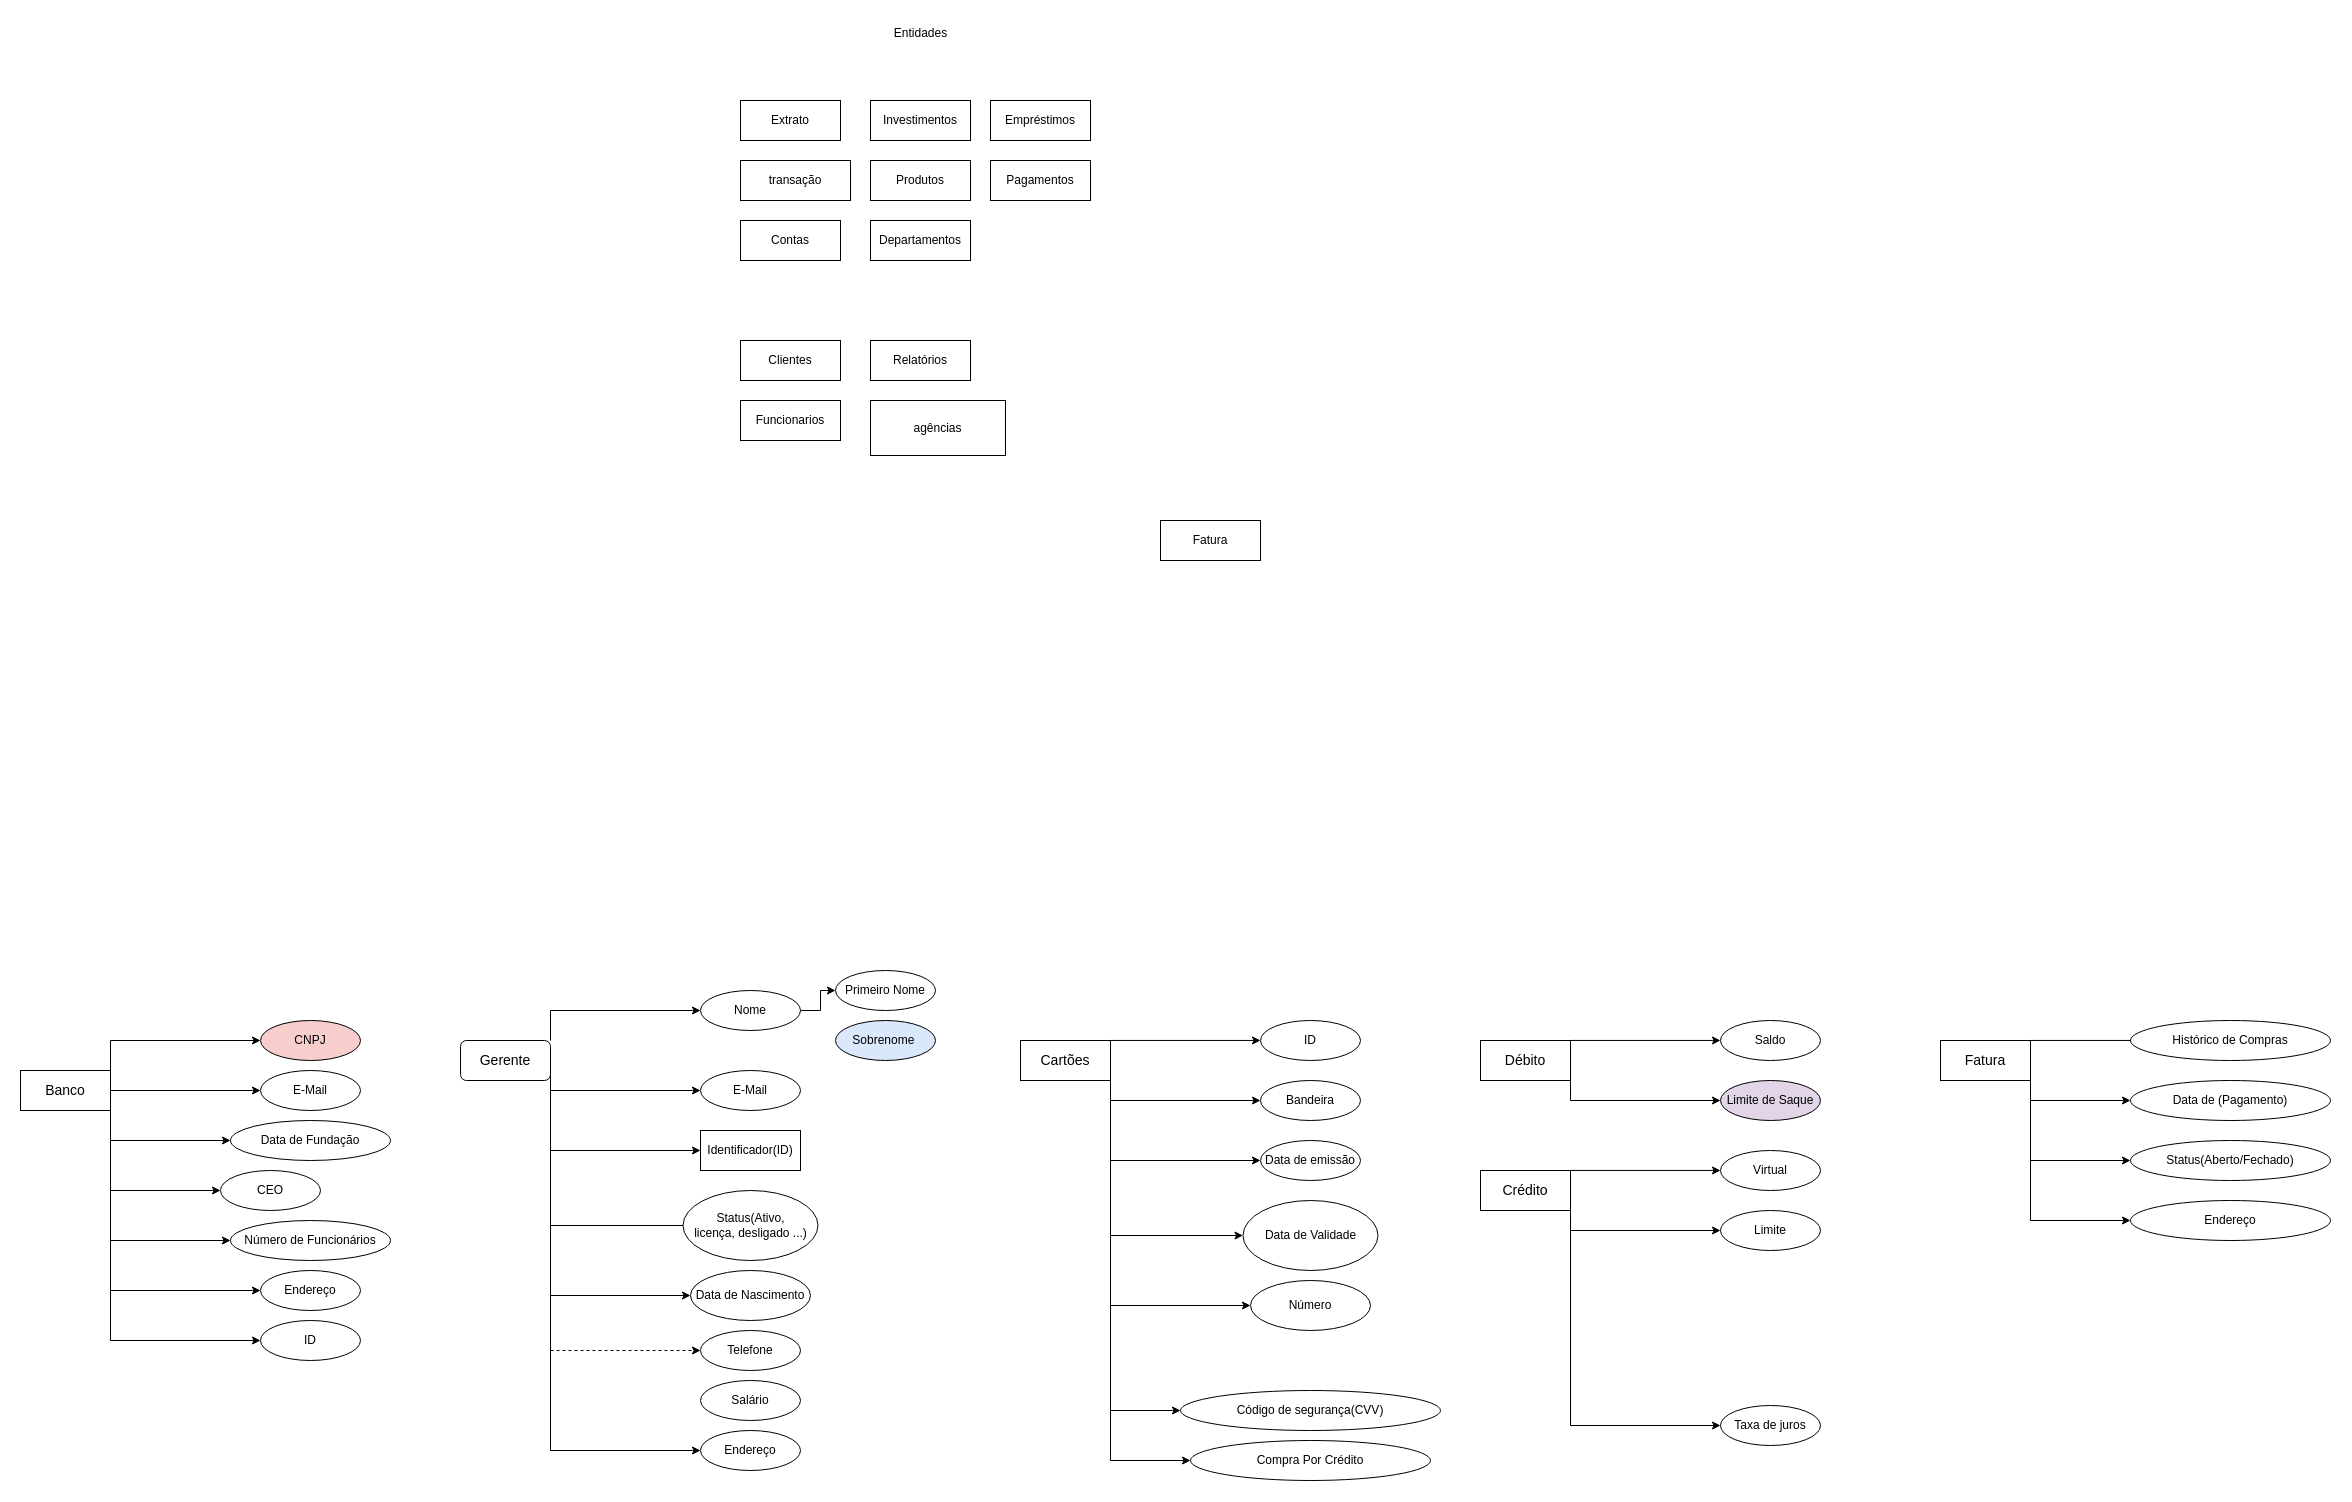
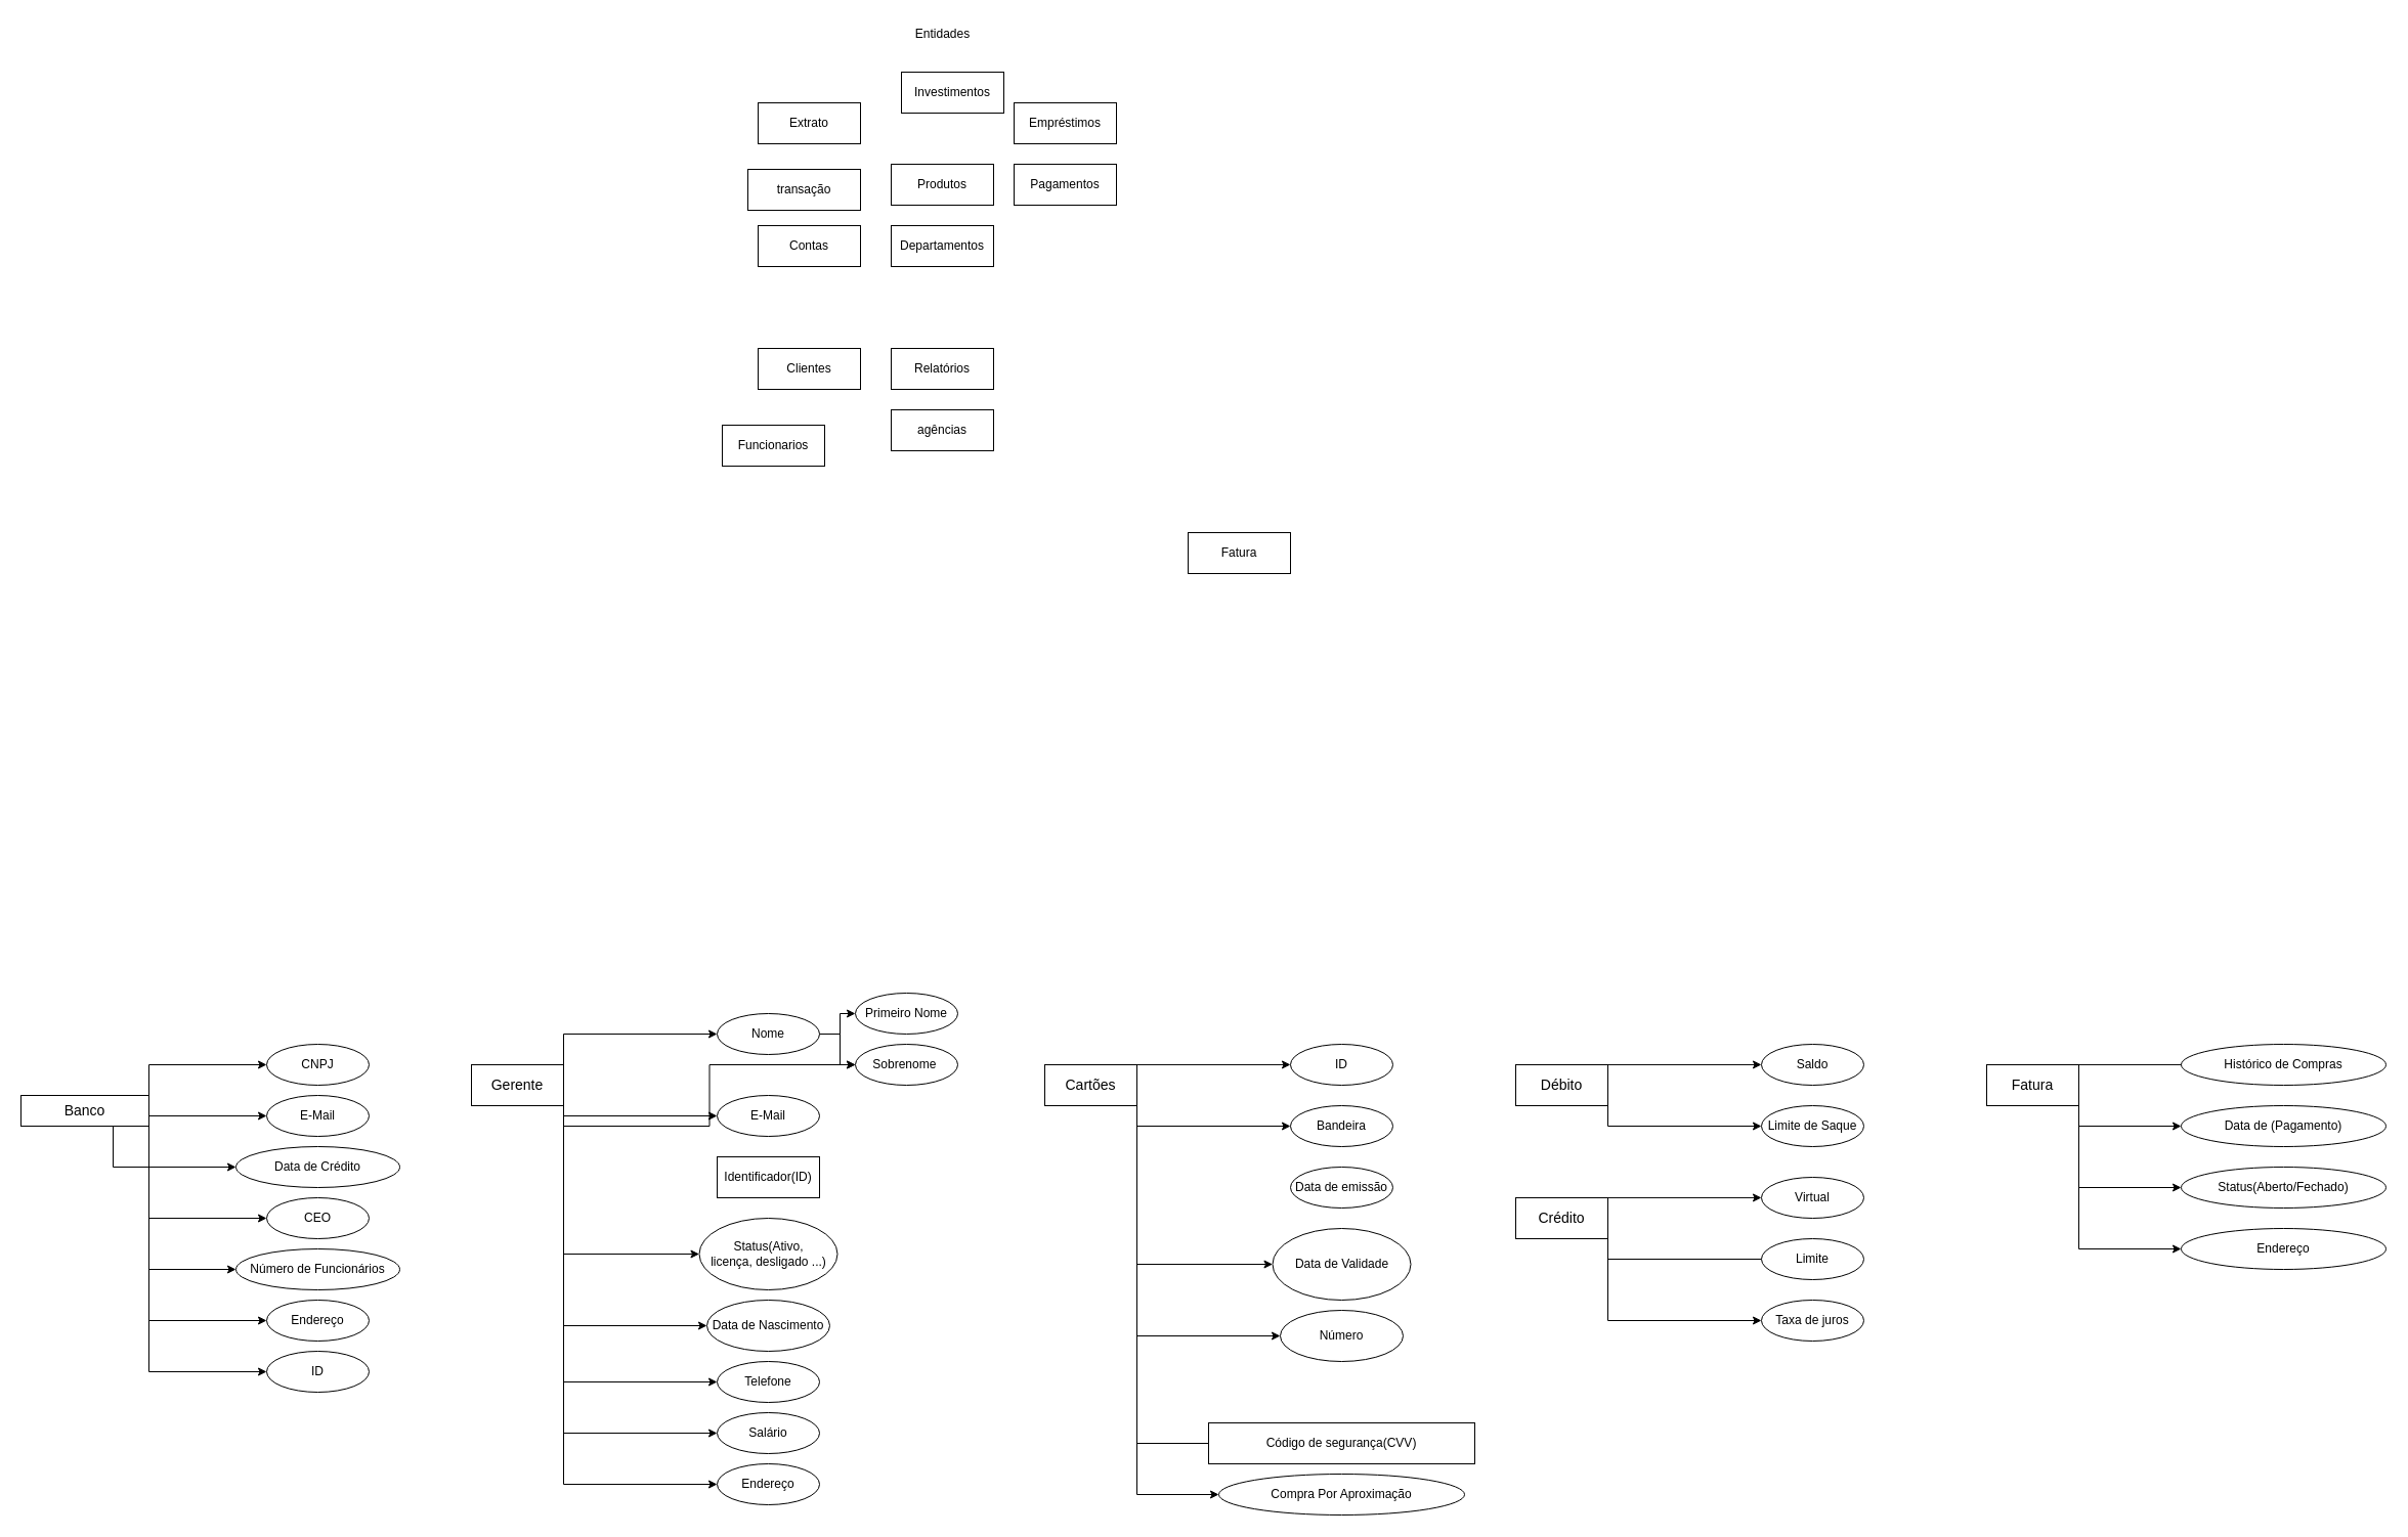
- <mxCell id="8" value="Investimentos" style="whiteSpace=wrap;html=1;align=center;" parent="1" vertex="1"><mxGeometry x="870" y="100" width="100" height="40" as="geometry" /></mxCell>
+ <mxCell id="8" value="Investimentos" style="whiteSpace=wrap;html=1;align=center;" parent="1" vertex="1"><mxGeometry x="880" y="70" width="100" height="40" as="geometry" /></mxCell>
- <mxCell id="6" value="transação" style="shape=label;whiteSpace=wrap;html=1;align=center;" parent="1" vertex="1"><mxGeometry x="740" y="160" width="110" height="40" as="geometry" /></mxCell>
+ <mxCell id="6" value="transação" style="shape=label;whiteSpace=wrap;html=1;align=center;" parent="1" vertex="1"><mxGeometry x="730" y="165" width="110" height="40" as="geometry" /></mxCell>
- <mxCell id="4" value="Funcionarios" style="whiteSpace=wrap;html=1;align=center;" parent="1" vertex="1"><mxGeometry x="740" y="400" width="100" height="40" as="geometry" /></mxCell>
+ <mxCell id="4" value="Funcionarios" style="whiteSpace=wrap;html=1;align=center;" parent="1" vertex="1"><mxGeometry x="705" y="415" width="100" height="40" as="geometry" /></mxCell>
- <mxCell id="12" value="&lt;div&gt;&lt;br&gt;&lt;/div&gt;&lt;div&gt;agências&lt;/div&gt;&lt;div&gt;&lt;br&gt;&lt;/div&gt;" style="whiteSpace=wrap;html=1;align=center;" parent="1" vertex="1"><mxGeometry x="870" y="400" width="135" height="55" as="geometry" /></mxCell>
+ <mxCell id="12" value="&lt;div&gt;&lt;br&gt;&lt;/div&gt;&lt;div&gt;agências&lt;/div&gt;&lt;div&gt;&lt;br&gt;&lt;/div&gt;" style="whiteSpace=wrap;html=1;align=center;" parent="1" vertex="1"><mxGeometry x="870" y="400" width="100" height="40" as="geometry" /></mxCell>
+ <mxCell id="41" style="edgeStyle=orthogonalEdgeStyle;rounded=0;orthogonalLoop=1;jettySize=auto;html=1;exitX=1;exitY=0.5;exitDx=0;exitDy=0;entryX=0;entryY=0.5;entryDx=0;entryDy=0;" edge="1" parent="1" source="42" target="48"><mxGeometry relative="1" as="geometry" /></mxCell>
- <mxCell id="24" value="&lt;span style=&quot;text-align: left; text-wrap: nowrap;&quot;&gt;CNPJ&lt;/span&gt;" style="ellipse;whiteSpace=wrap;html=1;align=center;fillColor=#f8cecc;" vertex="1" parent="1"><mxGeometry x="260" y="1020" width="100" height="40" as="geometry" /></mxCell>
+ <mxCell id="24" value="&lt;span style=&quot;text-align: left; text-wrap: nowrap;&quot;&gt;CNPJ&lt;/span&gt;" style="ellipse;whiteSpace=wrap;html=1;align=center;" vertex="1" parent="1"><mxGeometry x="260" y="1020" width="100" height="40" as="geometry" /></mxCell>
- <mxCell id="48" value="&lt;span style=&quot;text-align: left; text-wrap: nowrap;&quot;&gt;Sobrenome&amp;nbsp;&lt;/span&gt;" style="ellipse;whiteSpace=wrap;html=1;align=center;fillColor=#dae8fc;" vertex="1" parent="1"><mxGeometry x="835" y="1020" width="100" height="40" as="geometry" /></mxCell>
+ <mxCell id="48" value="&lt;span style=&quot;text-align: left; text-wrap: nowrap;&quot;&gt;Sobrenome&amp;nbsp;&lt;/span&gt;" style="ellipse;whiteSpace=wrap;html=1;align=center;" vertex="1" parent="1"><mxGeometry x="835" y="1020" width="100" height="40" as="geometry" /></mxCell>
- <mxCell id="39" value="&lt;span style=&quot;font-size: 14px;&quot;&gt;Gerente&lt;/span&gt;" style="whiteSpace=wrap;html=1;align=center;rounded=1;" vertex="1" parent="1"><mxGeometry y="1040" width="90" height="40" as="geometry" x="460" /></mxCell>
+ <mxCell id="39" value="&lt;span style=&quot;font-size: 14px;&quot;&gt;Gerente&lt;/span&gt;" style="whiteSpace=wrap;html=1;align=center;" vertex="1" parent="1"><mxGeometry y="1040" width="90" height="40" as="geometry" x="460" /></mxCell>
- <mxCell id="23" value="&lt;span style=&quot;font-size: 14px;&quot;&gt;Banco&lt;/span&gt;" style="whiteSpace=wrap;html=1;align=center;" vertex="1" parent="1"><mxGeometry x="20" y="1070" width="90" height="40" as="geometry" /></mxCell>
+ <mxCell id="23" value="&lt;span style=&quot;font-size: 14px;&quot;&gt;Banco&lt;/span&gt;" style="whiteSpace=wrap;html=1;align=center;" vertex="1" parent="1"><mxGeometry x="20" y="1070" width="125" height="30" as="geometry" /></mxCell>
- <mxCell id="71" value="&lt;div style=&quot;text-align: left;&quot;&gt;&lt;span style=&quot;text-wrap: nowrap;&quot;&gt;Limite de Saque&lt;/span&gt;&lt;/div&gt;" style="ellipse;whiteSpace=wrap;html=1;align=center;fillColor=#e1d5e7;" vertex="1" parent="1"><mxGeometry x="1720" y="1080" width="100" height="40" as="geometry" /></mxCell>
+ <mxCell id="71" value="&lt;div style=&quot;text-align: left;&quot;&gt;&lt;span style=&quot;text-wrap: nowrap;&quot;&gt;Limite de Saque&lt;/span&gt;&lt;/div&gt;" style="ellipse;whiteSpace=wrap;html=1;align=center;" vertex="1" parent="1"><mxGeometry x="1720" y="1080" width="100" height="40" as="geometry" /></mxCell>
- <mxCell id="26" value="&lt;span style=&quot;text-align: left; text-wrap: nowrap;&quot;&gt;Data de Fundação&lt;/span&gt;" style="ellipse;whiteSpace=wrap;html=1;align=center;" vertex="1" parent="1"><mxGeometry x="230" y="1120" width="160" height="40" as="geometry" /></mxCell>
+ <mxCell id="26" value="&lt;span style=&quot;text-align: left; text-wrap: nowrap;&quot;&gt;Data de Crédito&lt;/span&gt;" style="ellipse;whiteSpace=wrap;html=1;align=center;" vertex="1" parent="1"><mxGeometry x="230" y="1120" width="160" height="40" as="geometry" /></mxCell>
- <mxCell id="35" style="edgeStyle=orthogonalEdgeStyle;rounded=0;orthogonalLoop=1;jettySize=auto;html=1;exitX=1;exitY=1;exitDx=0;exitDy=0;entryX=0;entryY=0.5;entryDx=0;entryDy=0;" edge="1" parent="1" source="39" target="44"><mxGeometry relative="1" as="geometry" /></mxCell>
+ <mxCell id="35" style="edgeStyle=orthogonalEdgeStyle;rounded=0;orthogonalLoop=1;jettySize=auto;html=1;exitX=1;exitY=1;exitDx=0;exitDy=0;" edge="1" parent="1" source="39" target="48"><mxGeometry relative="1" as="geometry" /></mxCell>
- <mxCell id="55" style="edgeStyle=orthogonalEdgeStyle;rounded=0;orthogonalLoop=1;jettySize=auto;html=1;exitX=1;exitY=1;exitDx=0;exitDy=0;entryX=0;entryY=0.5;entryDx=0;entryDy=0;" edge="1" parent="1" source="59" target="62"><mxGeometry relative="1" as="geometry" /></mxCell>
- <mxCell id="27" value="&lt;span style=&quot;text-align: left; text-wrap: nowrap;&quot;&gt;CEO&lt;/span&gt;" style="ellipse;whiteSpace=wrap;html=1;align=center;" vertex="1" parent="1"><mxGeometry x="220" y="1170" width="100" height="40" as="geometry" /></mxCell>
+ <mxCell id="27" value="&lt;span style=&quot;text-align: left; text-wrap: nowrap;&quot;&gt;CEO&lt;/span&gt;" style="ellipse;whiteSpace=wrap;html=1;align=center;" vertex="1" parent="1"><mxGeometry x="260" y="1170" width="100" height="40" as="geometry" /></mxCell>
- <mxCell id="33" style="edgeStyle=orthogonalEdgeStyle;rounded=0;orthogonalLoop=1;jettySize=auto;html=1;exitX=1;exitY=1;exitDx=0;exitDy=0;entryX=0;entryY=0.5;entryDx=0;entryDy=0;endArrow=none;" edge="1" parent="1" source="39" target="45"><mxGeometry relative="1" as="geometry" /></mxCell>
+ <mxCell id="33" style="edgeStyle=orthogonalEdgeStyle;rounded=0;orthogonalLoop=1;jettySize=auto;html=1;exitX=1;exitY=1;exitDx=0;exitDy=0;entryX=0;entryY=0.5;entryDx=0;entryDy=0;" edge="1" parent="1" source="39" target="45"><mxGeometry relative="1" as="geometry" /></mxCell>
- <mxCell id="72" style="edgeStyle=orthogonalEdgeStyle;rounded=0;orthogonalLoop=1;jettySize=auto;html=1;exitX=1;exitY=0.25;exitDx=0;exitDy=0;entryX=0;entryY=0.5;entryDx=0;entryDy=0;" edge="1" parent="1" source="75" target="77"><mxGeometry relative="1" as="geometry"><Array as="points"><mxPoint x="1570" y="1230" /></Array></mxGeometry></mxCell>
+ <mxCell id="72" style="edgeStyle=orthogonalEdgeStyle;rounded=0;orthogonalLoop=1;jettySize=auto;html=1;exitX=1;exitY=0.25;exitDx=0;exitDy=0;entryX=0;entryY=0.5;entryDx=0;entryDy=0;endArrow=none;" edge="1" parent="1" source="75" target="77"><mxGeometry relative="1" as="geometry"><Array as="points"><mxPoint x="1570" y="1230" /></Array></mxGeometry></mxCell>
- <mxCell id="36" style="edgeStyle=orthogonalEdgeStyle;rounded=0;orthogonalLoop=1;jettySize=auto;html=1;exitX=1;exitY=1;exitDx=0;exitDy=0;entryX=0;entryY=0.5;entryDx=0;entryDy=0;dashed=1;" edge="1" parent="1" source="39" target="49"><mxGeometry relative="1" as="geometry" /></mxCell>
+ <mxCell id="36" style="edgeStyle=orthogonalEdgeStyle;rounded=0;orthogonalLoop=1;jettySize=auto;html=1;exitX=1;exitY=1;exitDx=0;exitDy=0;entryX=0;entryY=0.5;entryDx=0;entryDy=0;" edge="1" parent="1" source="39" target="49"><mxGeometry relative="1" as="geometry" /></mxCell>
+ <mxCell id="37" style="edgeStyle=orthogonalEdgeStyle;rounded=0;orthogonalLoop=1;jettySize=auto;html=1;exitX=1;exitY=1;exitDx=0;exitDy=0;entryX=0;entryY=0.5;entryDx=0;entryDy=0;" edge="1" parent="1" source="39" target="50"><mxGeometry relative="1" as="geometry" /></mxCell>
- <mxCell id="56" style="edgeStyle=orthogonalEdgeStyle;rounded=0;orthogonalLoop=1;jettySize=auto;html=1;exitX=1;exitY=1;exitDx=0;exitDy=0;entryX=0;entryY=0.5;entryDx=0;entryDy=0;" edge="1" parent="1" source="59" target="65"><mxGeometry relative="1" as="geometry" /></mxCell>
+ <mxCell id="56" style="edgeStyle=orthogonalEdgeStyle;rounded=0;orthogonalLoop=1;jettySize=auto;html=1;exitX=1;exitY=1;exitDx=0;exitDy=0;entryX=0;entryY=0.5;entryDx=0;entryDy=0;endArrow=none;" edge="1" parent="1" source="59" target="65"><mxGeometry relative="1" as="geometry" /></mxCell>
- <mxCell id="65" value="&lt;span style=&quot;text-align: left; text-wrap: nowrap;&quot;&gt;Código de segurança(CVV)&lt;/span&gt;" style="ellipse;whiteSpace=wrap;html=1;align=center;" vertex="1" parent="1"><mxGeometry x="1180" y="1390" width="260" height="40" as="geometry" /></mxCell>
+ <mxCell id="65" value="&lt;span style=&quot;text-align: left; text-wrap: nowrap;&quot;&gt;Código de segurança(CVV)&lt;/span&gt;" style="whiteSpace=wrap;html=1;align=center;rounded=0;" vertex="1" parent="1"><mxGeometry x="1180" y="1390" width="260" height="40" as="geometry" /></mxCell>
- <mxCell id="78" value="&lt;div style=&quot;text-align: left;&quot;&gt;&lt;span style=&quot;text-wrap: nowrap;&quot;&gt;Taxa de juros&lt;/span&gt;&lt;/div&gt;" style="ellipse;whiteSpace=wrap;html=1;align=center;" vertex="1" parent="1"><mxGeometry x="1720" y="1405" width="100" height="40" as="geometry" /></mxCell>
+ <mxCell id="78" value="&lt;div style=&quot;text-align: left;&quot;&gt;&lt;span style=&quot;text-wrap: nowrap;&quot;&gt;Taxa de juros&lt;/span&gt;&lt;/div&gt;" style="ellipse;whiteSpace=wrap;html=1;align=center;" vertex="1" parent="1"><mxGeometry x="1720" y="1270" width="100" height="40" as="geometry" /></mxCell>
- <mxCell id="66" value="&lt;span style=&quot;text-align: left; text-wrap: nowrap;&quot;&gt;Compra Por Crédito&lt;/span&gt;" style="ellipse;whiteSpace=wrap;html=1;align=center;" vertex="1" parent="1"><mxGeometry x="1190" y="1440" width="240" height="40" as="geometry" /></mxCell>
+ <mxCell id="66" value="&lt;span style=&quot;text-align: left; text-wrap: nowrap;&quot;&gt;Compra Por Aproximação&lt;/span&gt;" style="ellipse;whiteSpace=wrap;html=1;align=center;" vertex="1" parent="1"><mxGeometry x="1190" y="1440" width="240" height="40" as="geometry" /></mxCell>
